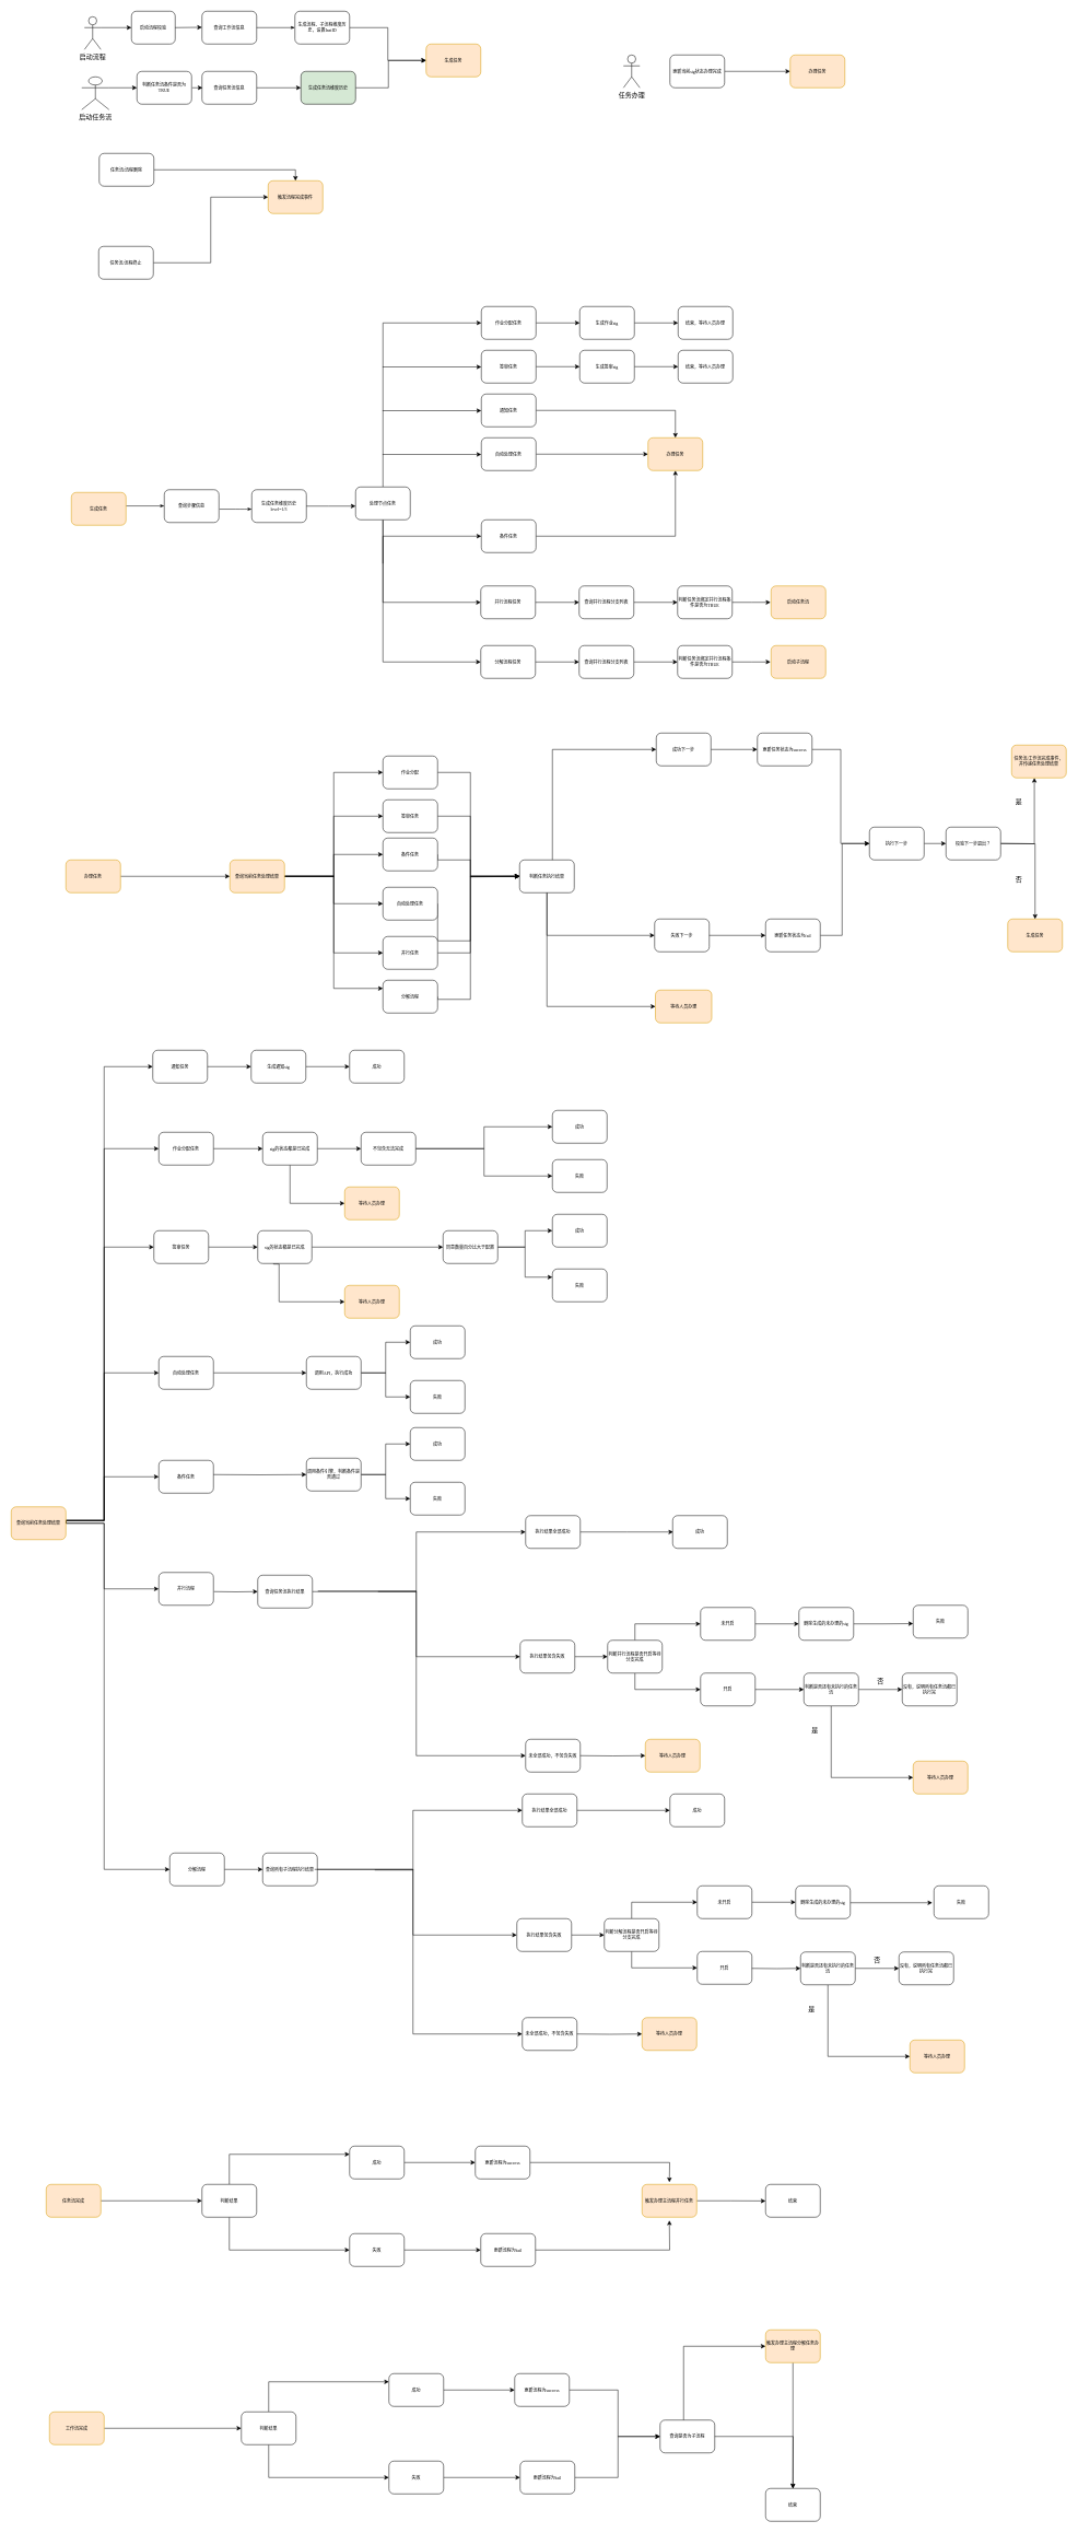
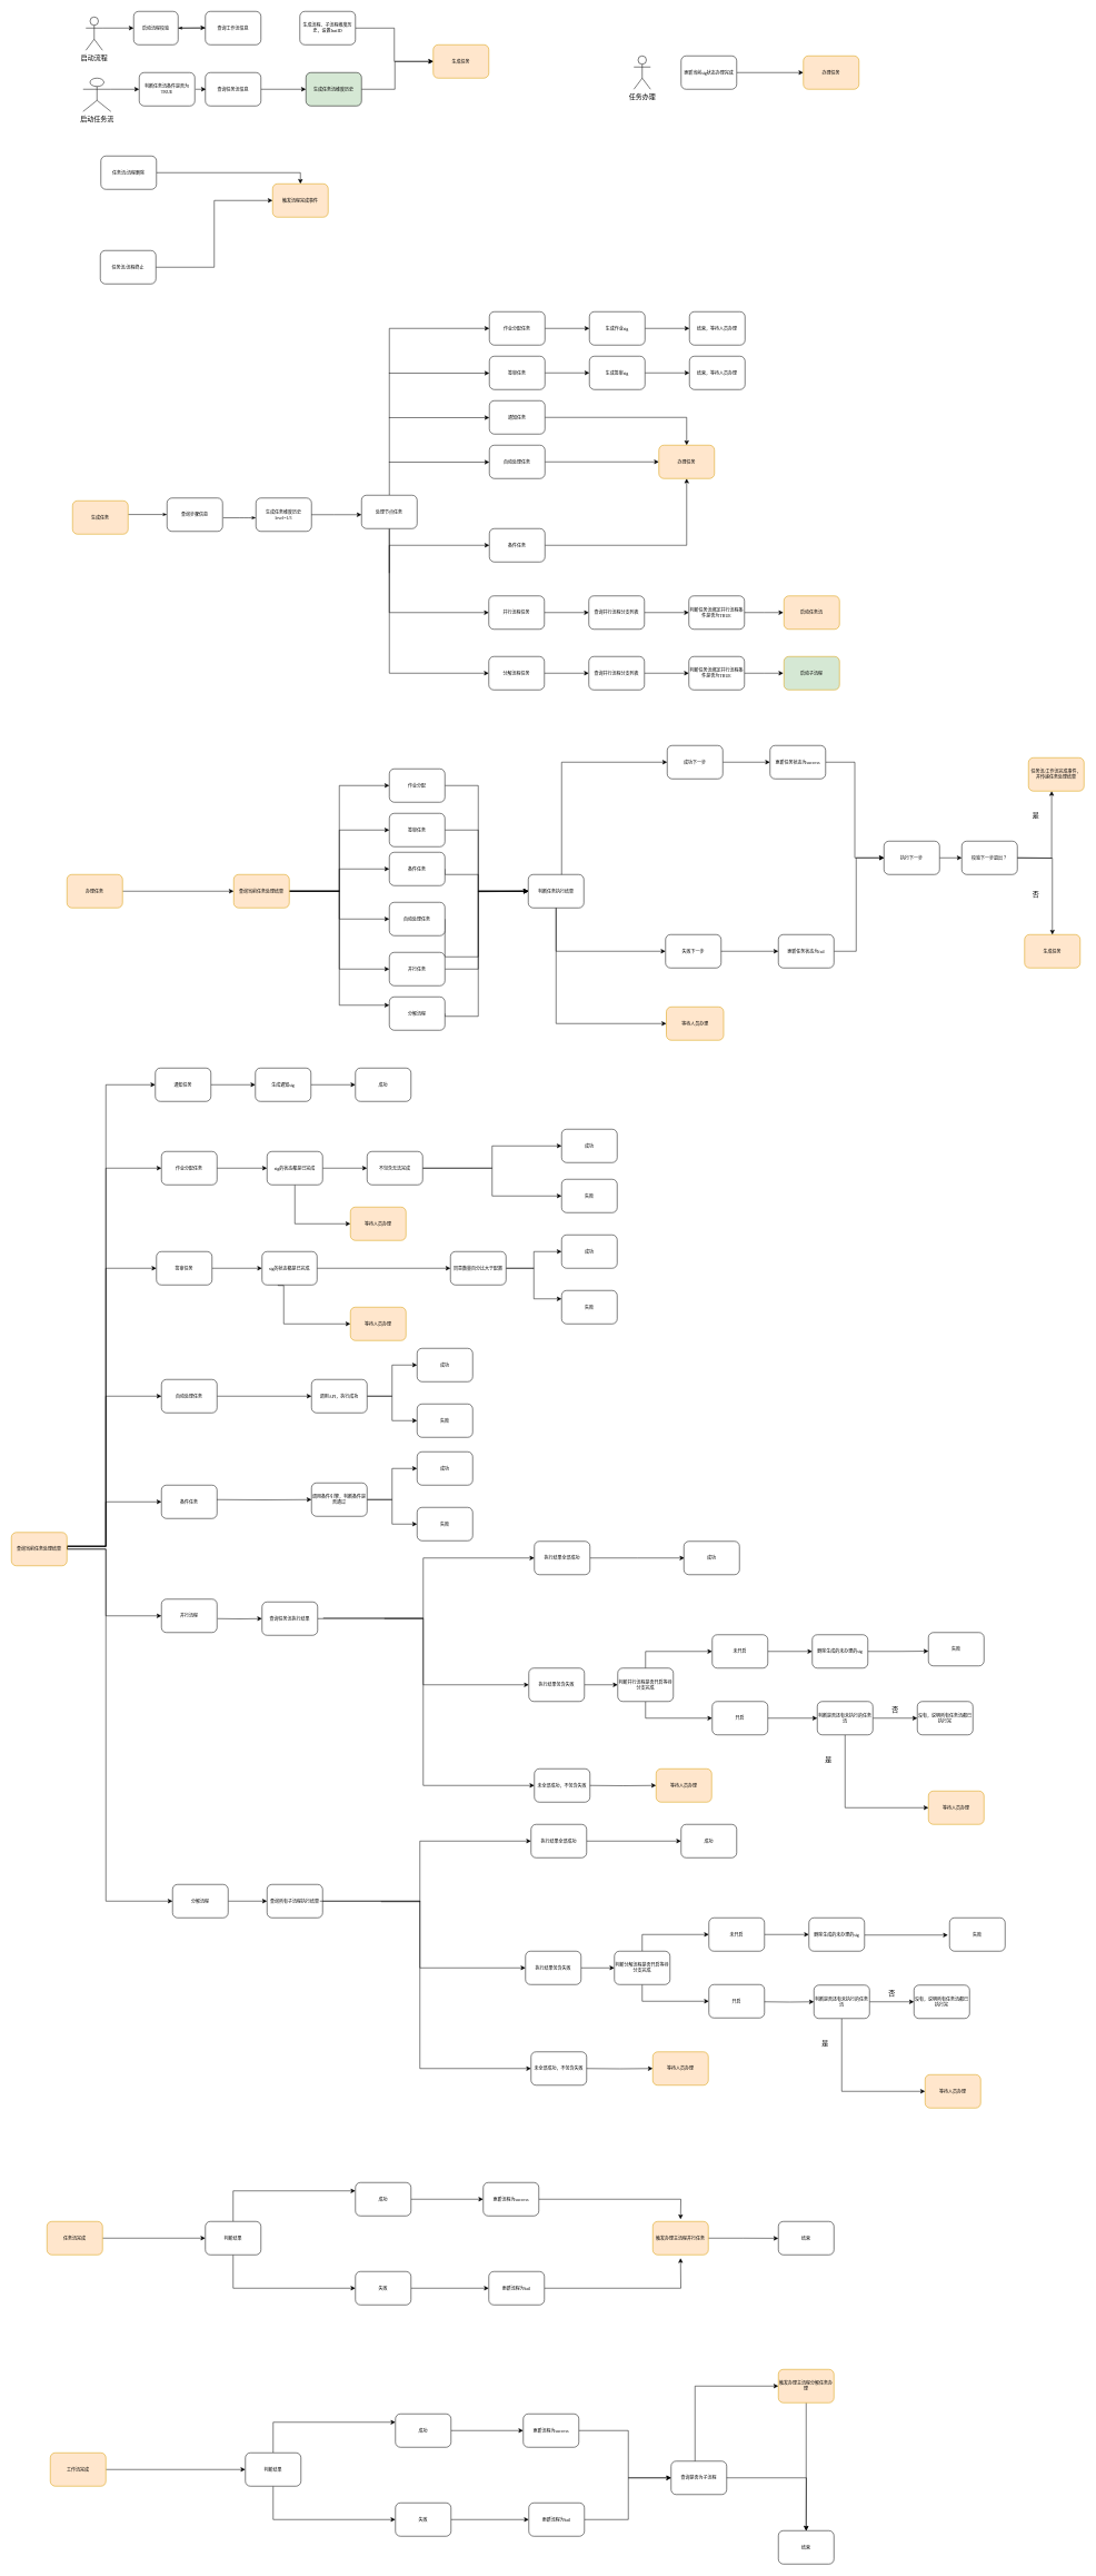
- <mxCell id="8" style="edgeStyle=orthogonalEdgeStyle;rounded=1;html=1;labelBackgroundColor=none;startArrow=none;startFill=0;startSize=5;endArrow=classicThin;endFill=1;endSize=5;jettySize=auto;orthogonalLoop=1;strokeWidth=1;fontFamily=Verdana;fontSize=8" parent="1" source="5" target="10" edge="1"><mxGeometry relative="1" as="geometry" /></mxCell>
+ <mxCell id="8" style="edgeStyle=orthogonalEdgeStyle;rounded=1;html=1;labelBackgroundColor=none;startArrow=none;startFill=0;startSize=5;endArrow=classicThin;endFill=1;endSize=5;jettySize=auto;orthogonalLoop=1;strokeWidth=1;fontFamily=Verdana;fontSize=8;" parent="1" source="5" target="252" edge="1"><mxGeometry relative="1" as="geometry" /></mxCell>
- <mxCell id="55" value="启动子流程" style="rounded=1;whiteSpace=wrap;html=1;shadow=0;labelBackgroundColor=none;strokeWidth=1;fontFamily=Verdana;fontSize=8;align=center;fillColor=#ffe6cc;strokeColor=#d79b00;" vertex="1" parent="1"><mxGeometry x="1410" y="1180" width="100" height="60" as="geometry" /></mxCell>
+ <mxCell id="55" value="启动子流程" style="rounded=1;whiteSpace=wrap;html=1;shadow=0;labelBackgroundColor=none;strokeWidth=1;fontFamily=Verdana;fontSize=8;align=center;fillColor=#d5e8d4;strokeColor=#d79b00;" vertex="1" parent="1"><mxGeometry x="1410" y="1180" width="100" height="60" as="geometry" /></mxCell>
